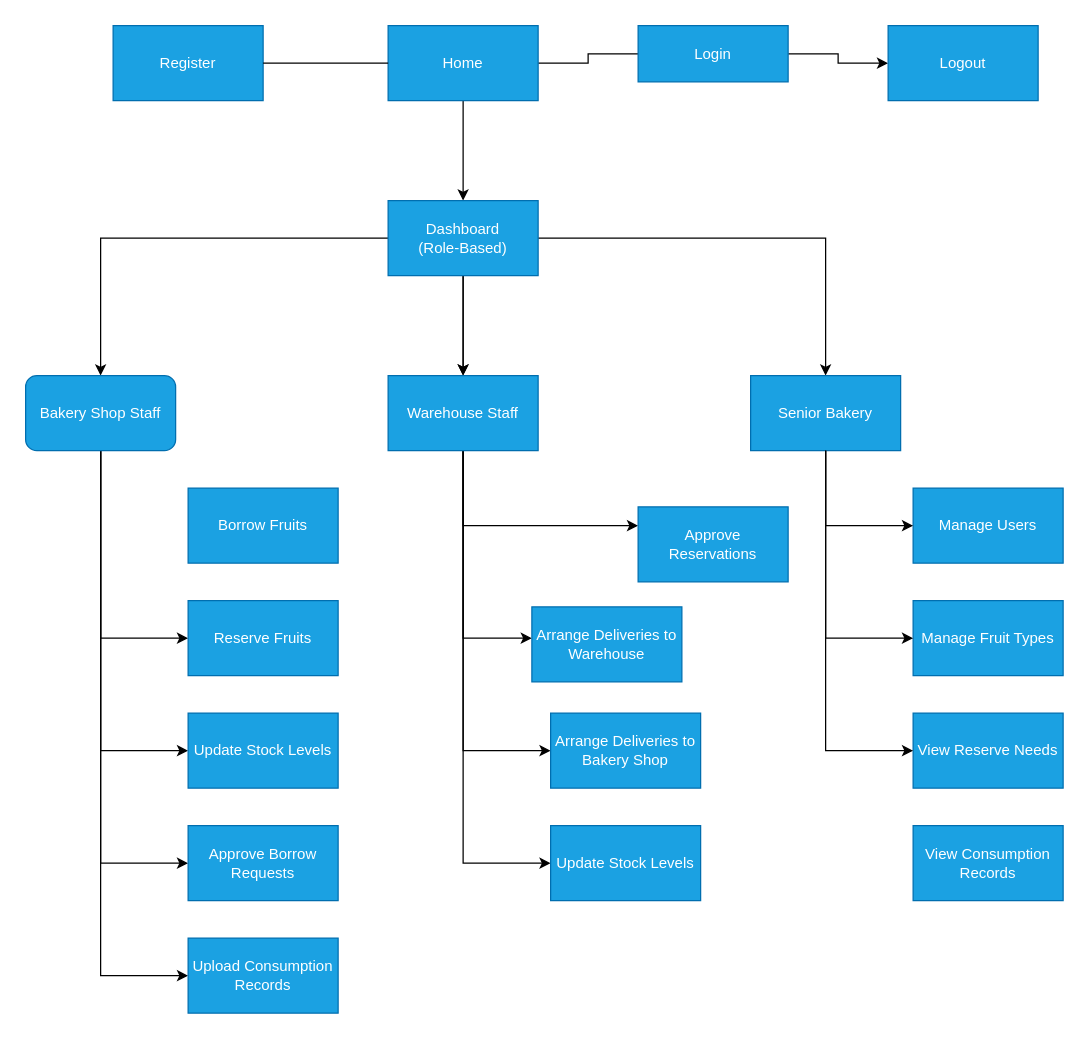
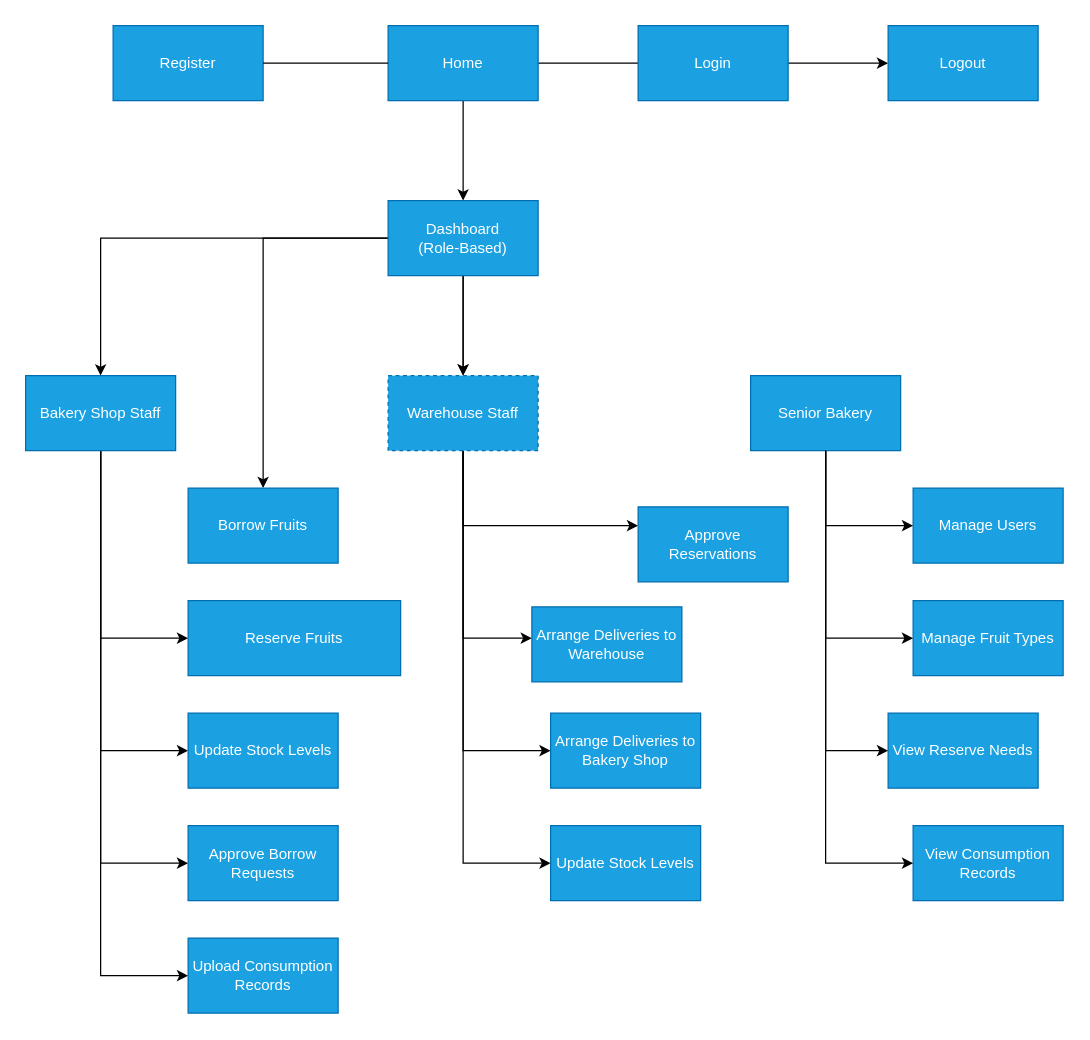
- <mxCell id="22" value="Login" style="rounded=0;whiteSpace=wrap;html=1;fillColor=#1ba1e2;strokeColor=#006EAF;fontColor=#ffffff;" vertex="1" parent="1"><mxGeometry x="510" y="20" width="120" height="45" as="geometry" /></mxCell>
+ <mxCell id="22" value="Login" style="rounded=0;whiteSpace=wrap;html=1;fillColor=#1ba1e2;strokeColor=#006EAF;fontColor=#ffffff;" vertex="1" parent="1"><mxGeometry x="510" y="20" width="120" height="60" as="geometry" /></mxCell>
- <mxCell id="7" value="" style="edgeStyle=orthogonalEdgeStyle;rounded=0;orthogonalLoop=1;jettySize=auto;html=1;" edge="1" parent="1" source="9" target="15"><mxGeometry relative="1" as="geometry" /></mxCell>
+ <mxCell id="7" value="" style="edgeStyle=orthogonalEdgeStyle;rounded=0;orthogonalLoop=1;jettySize=auto;html=1;" edge="1" parent="1" source="9" target="26"><mxGeometry relative="1" as="geometry" /></mxCell>
- <mxCell id="20" value="Bakery Shop Staff" style="whiteSpace=wrap;html=1;fillColor=#1ba1e2;strokeColor=#006EAF;fontColor=#ffffff;rounded=1;" vertex="1" parent="1"><mxGeometry x="20" y="300" width="120" height="60" as="geometry" /></mxCell>
+ <mxCell id="20" value="Bakery Shop Staff" style="rounded=0;whiteSpace=wrap;html=1;fillColor=#1ba1e2;strokeColor=#006EAF;fontColor=#ffffff;" vertex="1" parent="1"><mxGeometry x="20" y="300" width="120" height="60" as="geometry" /></mxCell>
- <mxCell id="14" value="Warehouse Staff" style="rounded=0;whiteSpace=wrap;html=1;fillColor=#1ba1e2;strokeColor=#006EAF;fontColor=#ffffff;" vertex="1" parent="1"><mxGeometry x="310" y="300" width="120" height="60" as="geometry" /></mxCell>
+ <mxCell id="14" value="Warehouse Staff" style="rounded=0;whiteSpace=wrap;html=1;fillColor=#1ba1e2;strokeColor=#006EAF;fontColor=#ffffff;dashed=1;" vertex="1" parent="1"><mxGeometry x="310" y="300" width="120" height="60" as="geometry" /></mxCell>
- <mxCell id="27" value="Reserve Fruits" style="rounded=0;whiteSpace=wrap;html=1;fillColor=#1ba1e2;strokeColor=#006EAF;fontColor=#ffffff;" vertex="1" parent="1"><mxGeometry x="150" y="480" width="120" height="60" as="geometry" /></mxCell>
+ <mxCell id="27" value="Reserve Fruits" style="rounded=0;whiteSpace=wrap;html=1;fillColor=#1ba1e2;strokeColor=#006EAF;fontColor=#ffffff;" vertex="1" parent="1"><mxGeometry x="150" y="480" width="170" height="60" as="geometry" /></mxCell>
- <mxCell id="37" value="View Reserve Needs" style="rounded=0;whiteSpace=wrap;html=1;fillColor=#1ba1e2;strokeColor=#006EAF;fontColor=#ffffff;" vertex="1" parent="1"><mxGeometry x="730" y="570" width="120" height="60" as="geometry" /></mxCell>
+ <mxCell id="37" value="View Reserve Needs" style="rounded=0;whiteSpace=wrap;html=1;fillColor=#1ba1e2;strokeColor=#006EAF;fontColor=#ffffff;" vertex="1" parent="1"><mxGeometry x="710" y="570" width="120" height="60" as="geometry" /></mxCell>
+ <mxCell id="42" style="edgeStyle=orthogonalEdgeStyle;rounded=0;orthogonalLoop=1;jettySize=auto;html=1;" edge="1" parent="1" source="15" target="38"><mxGeometry relative="1" as="geometry"><mxPoint x="660" y="360" as="sourcePoint" /><mxPoint x="730" y="690" as="targetPoint" /><Array as="points"><mxPoint x="660" y="690" /></Array></mxGeometry></mxCell>
